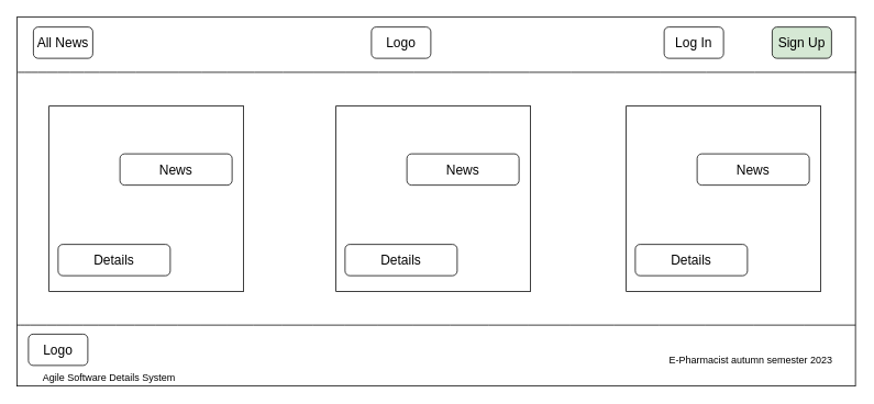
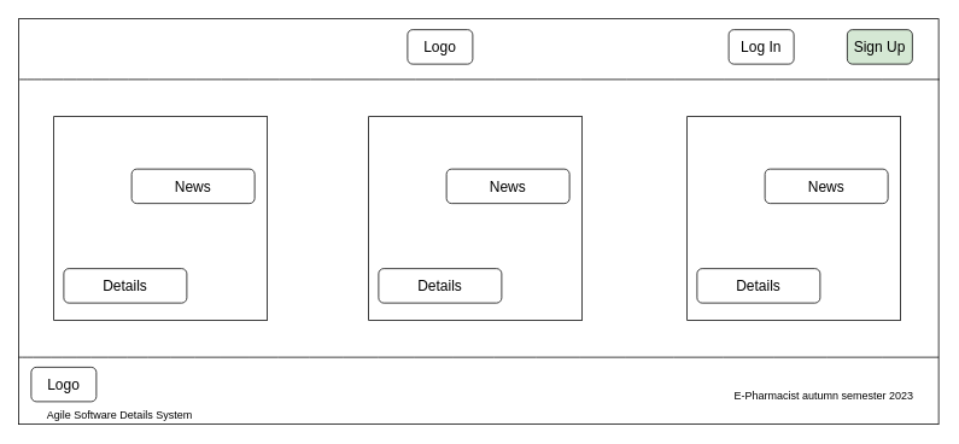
- <mxCell id="3" value="All News" style="rounded=1;whiteSpace=wrap;html=1;fontSize=16;" vertex="1" parent="1"><mxGeometry x="40" y="32" width="72" height="38" as="geometry" /></mxCell>
